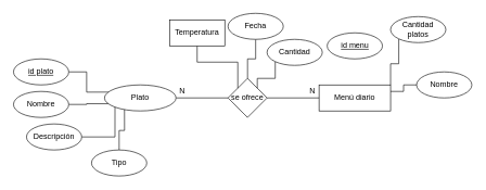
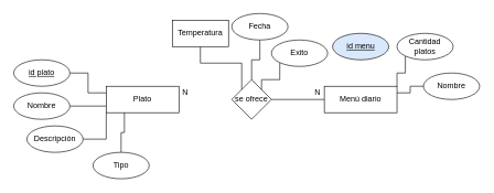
- <mxCell id="20" value="Cantidad platos" style="ellipse;whiteSpace=wrap;html=1;" vertex="1" parent="1"><mxGeometry x="600" y="25" width="85" height="40" as="geometry" /></mxCell>
+ <mxCell id="20" value="Cantidad platos" style="ellipse;whiteSpace=wrap;html=1;" vertex="1" parent="1"><mxGeometry x="600" y="50" width="85" height="40" as="geometry" /></mxCell>
- <mxCell id="21" value="&lt;u&gt;id menu&lt;/u&gt;" style="ellipse;whiteSpace=wrap;html=1;" vertex="1" parent="1"><mxGeometry x="502.5" y="50" width="85" height="40" as="geometry" /></mxCell>
+ <mxCell id="21" value="&lt;u&gt;id menu&lt;/u&gt;" style="ellipse;whiteSpace=wrap;html=1;fillColor=#dae8fc;" vertex="1" parent="1"><mxGeometry x="502.5" y="50" width="85" height="40" as="geometry" /></mxCell>
- <mxCell id="25" value="Cantidad" style="ellipse;whiteSpace=wrap;html=1;" vertex="1" parent="1"><mxGeometry x="410" y="60" width="85" height="40" as="geometry" /></mxCell>
+ <mxCell id="25" value="Exito" style="ellipse;whiteSpace=wrap;html=1;" vertex="1" parent="1"><mxGeometry x="410" y="60" width="85" height="40" as="geometry" /></mxCell>
- <mxCell id="11" value="Plato" style="ellipse;whiteSpace=wrap;html=1;" vertex="1" parent="1"><mxGeometry x="160" y="130" width="110" height="40" as="geometry" /></mxCell>
+ <mxCell id="11" value="Plato" style="rounded=0;whiteSpace=wrap;html=1;" vertex="1" parent="1"><mxGeometry x="160" y="130" width="110" height="40" as="geometry" /></mxCell>
- <mxCell id="10" style="edgeStyle=orthogonalEdgeStyle;rounded=0;orthogonalLoop=1;jettySize=auto;html=1;exitX=1;exitY=0.5;exitDx=0;exitDy=0;entryX=0;entryY=0.5;entryDx=0;entryDy=0;endArrow=none;endFill=0;" edge="1" parent="1" source="11" target="8"><mxGeometry relative="1" as="geometry" /></mxCell>
